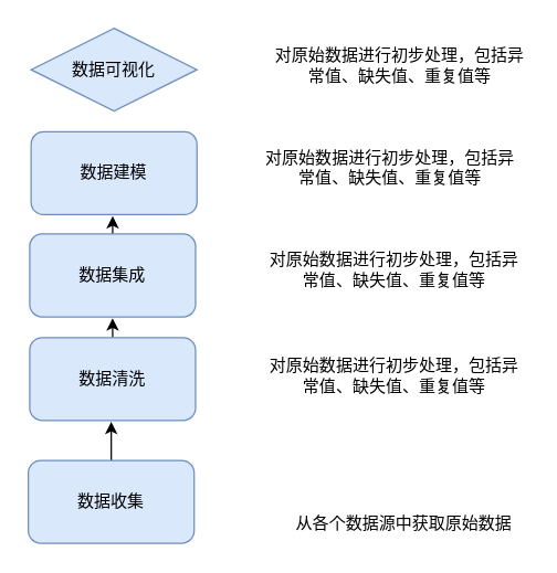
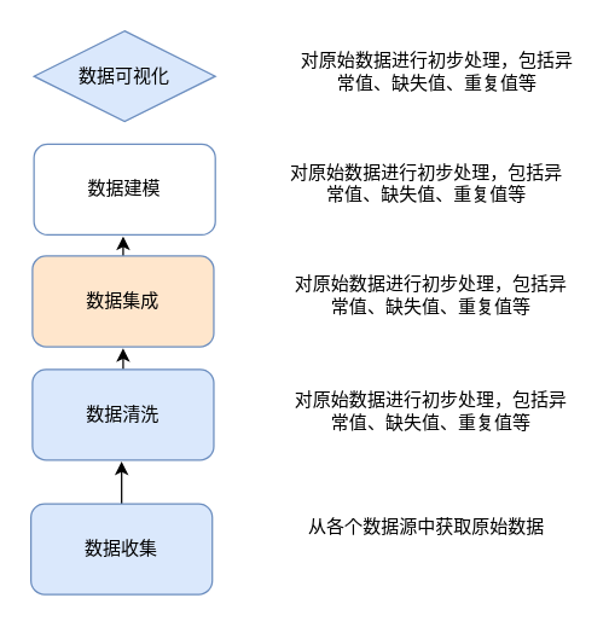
- <mxCell id="8" value="数据建模" style="rounded=1;whiteSpace=wrap;html=1;fillColor=#dae8fc;strokeColor=#6c8ebf;" parent="1" vertex="1"><mxGeometry x="22" y="95" width="120" height="60" as="geometry" /></mxCell>
+ <mxCell id="8" value="数据建模" style="rounded=1;whiteSpace=wrap;html=1;fillColor=#ffffff;strokeColor=#6c8ebf;" parent="1" vertex="1"><mxGeometry x="22" y="95" width="120" height="60" as="geometry" /></mxCell>
- <mxCell id="7" value="数据集成" style="rounded=1;whiteSpace=wrap;html=1;fillColor=#dae8fc;strokeColor=#6c8ebf;" parent="1" vertex="1"><mxGeometry x="21" y="169" width="120" height="60" as="geometry" /></mxCell>
+ <mxCell id="7" value="数据集成" style="rounded=1;whiteSpace=wrap;html=1;fillColor=#ffe6cc;strokeColor=#6c8ebf;" parent="1" vertex="1"><mxGeometry x="21" y="169" width="120" height="60" as="geometry" /></mxCell>
- <mxCell id="10" value="从各个数据源中获取原始数据" style="text;html=1;strokeColor=none;fillColor=none;align=center;verticalAlign=middle;whiteSpace=wrap;rounded=0;" parent="1" vertex="1"><mxGeometry x="200" y="363" width="184" height="32" as="geometry" /></mxCell>
+ <mxCell id="10" value="从各个数据源中获取原始数据" style="text;html=1;strokeColor=none;fillColor=none;align=center;verticalAlign=middle;whiteSpace=wrap;rounded=0;" parent="1" vertex="1"><mxGeometry x="190" y="333" width="184" height="32" as="geometry" /></mxCell>
